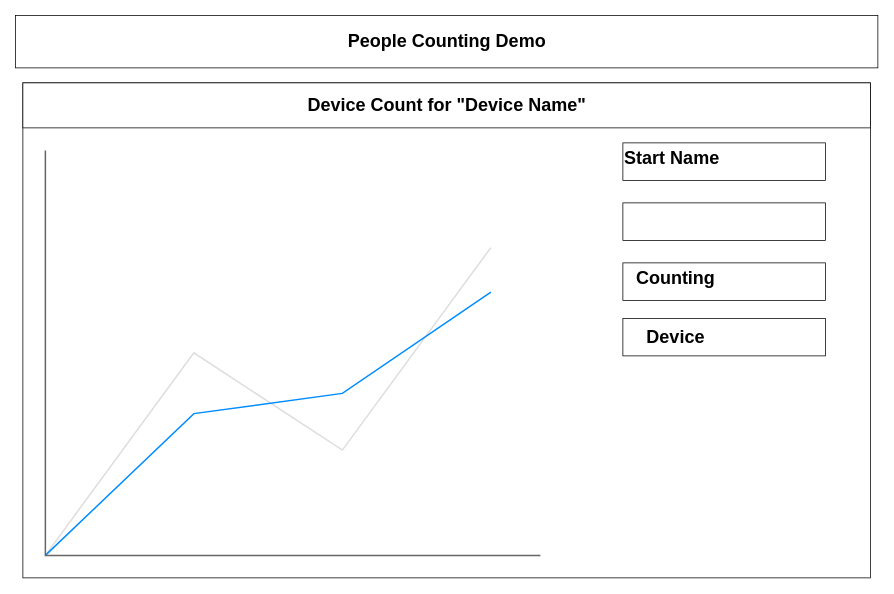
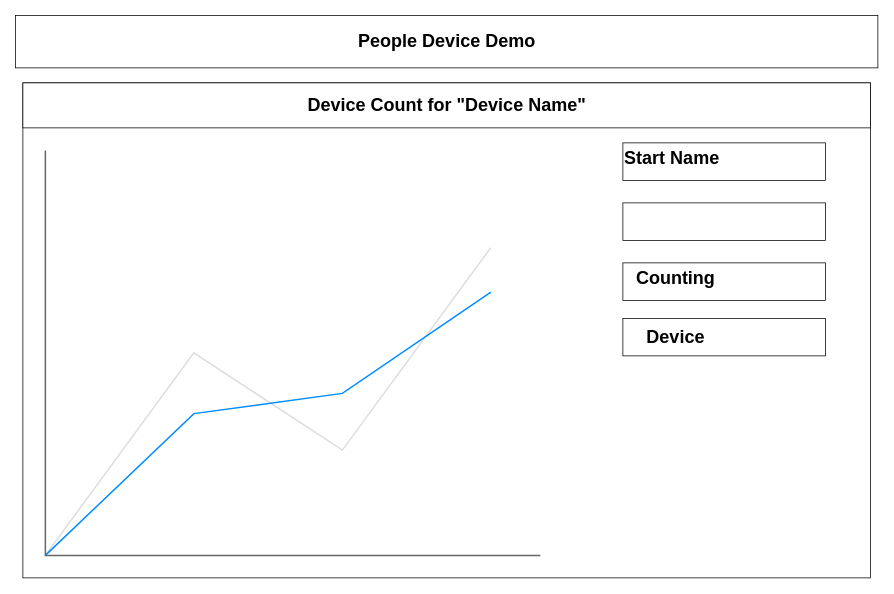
- <mxCell id="3" value="People Counting Demo" style="text;strokeColor=none;fillColor=none;html=1;fontSize=24;fontStyle=1;verticalAlign=middle;align=center;" parent="1" vertex="1"><mxGeometry x="470" y="35" width="250" height="40" as="geometry" /></mxCell>
+ <mxCell id="3" value="People Device Demo" style="text;strokeColor=none;fillColor=none;html=1;fontSize=24;fontStyle=1;verticalAlign=middle;align=center;" parent="1" vertex="1"><mxGeometry x="470" y="35" width="250" height="40" as="geometry" /></mxCell>
